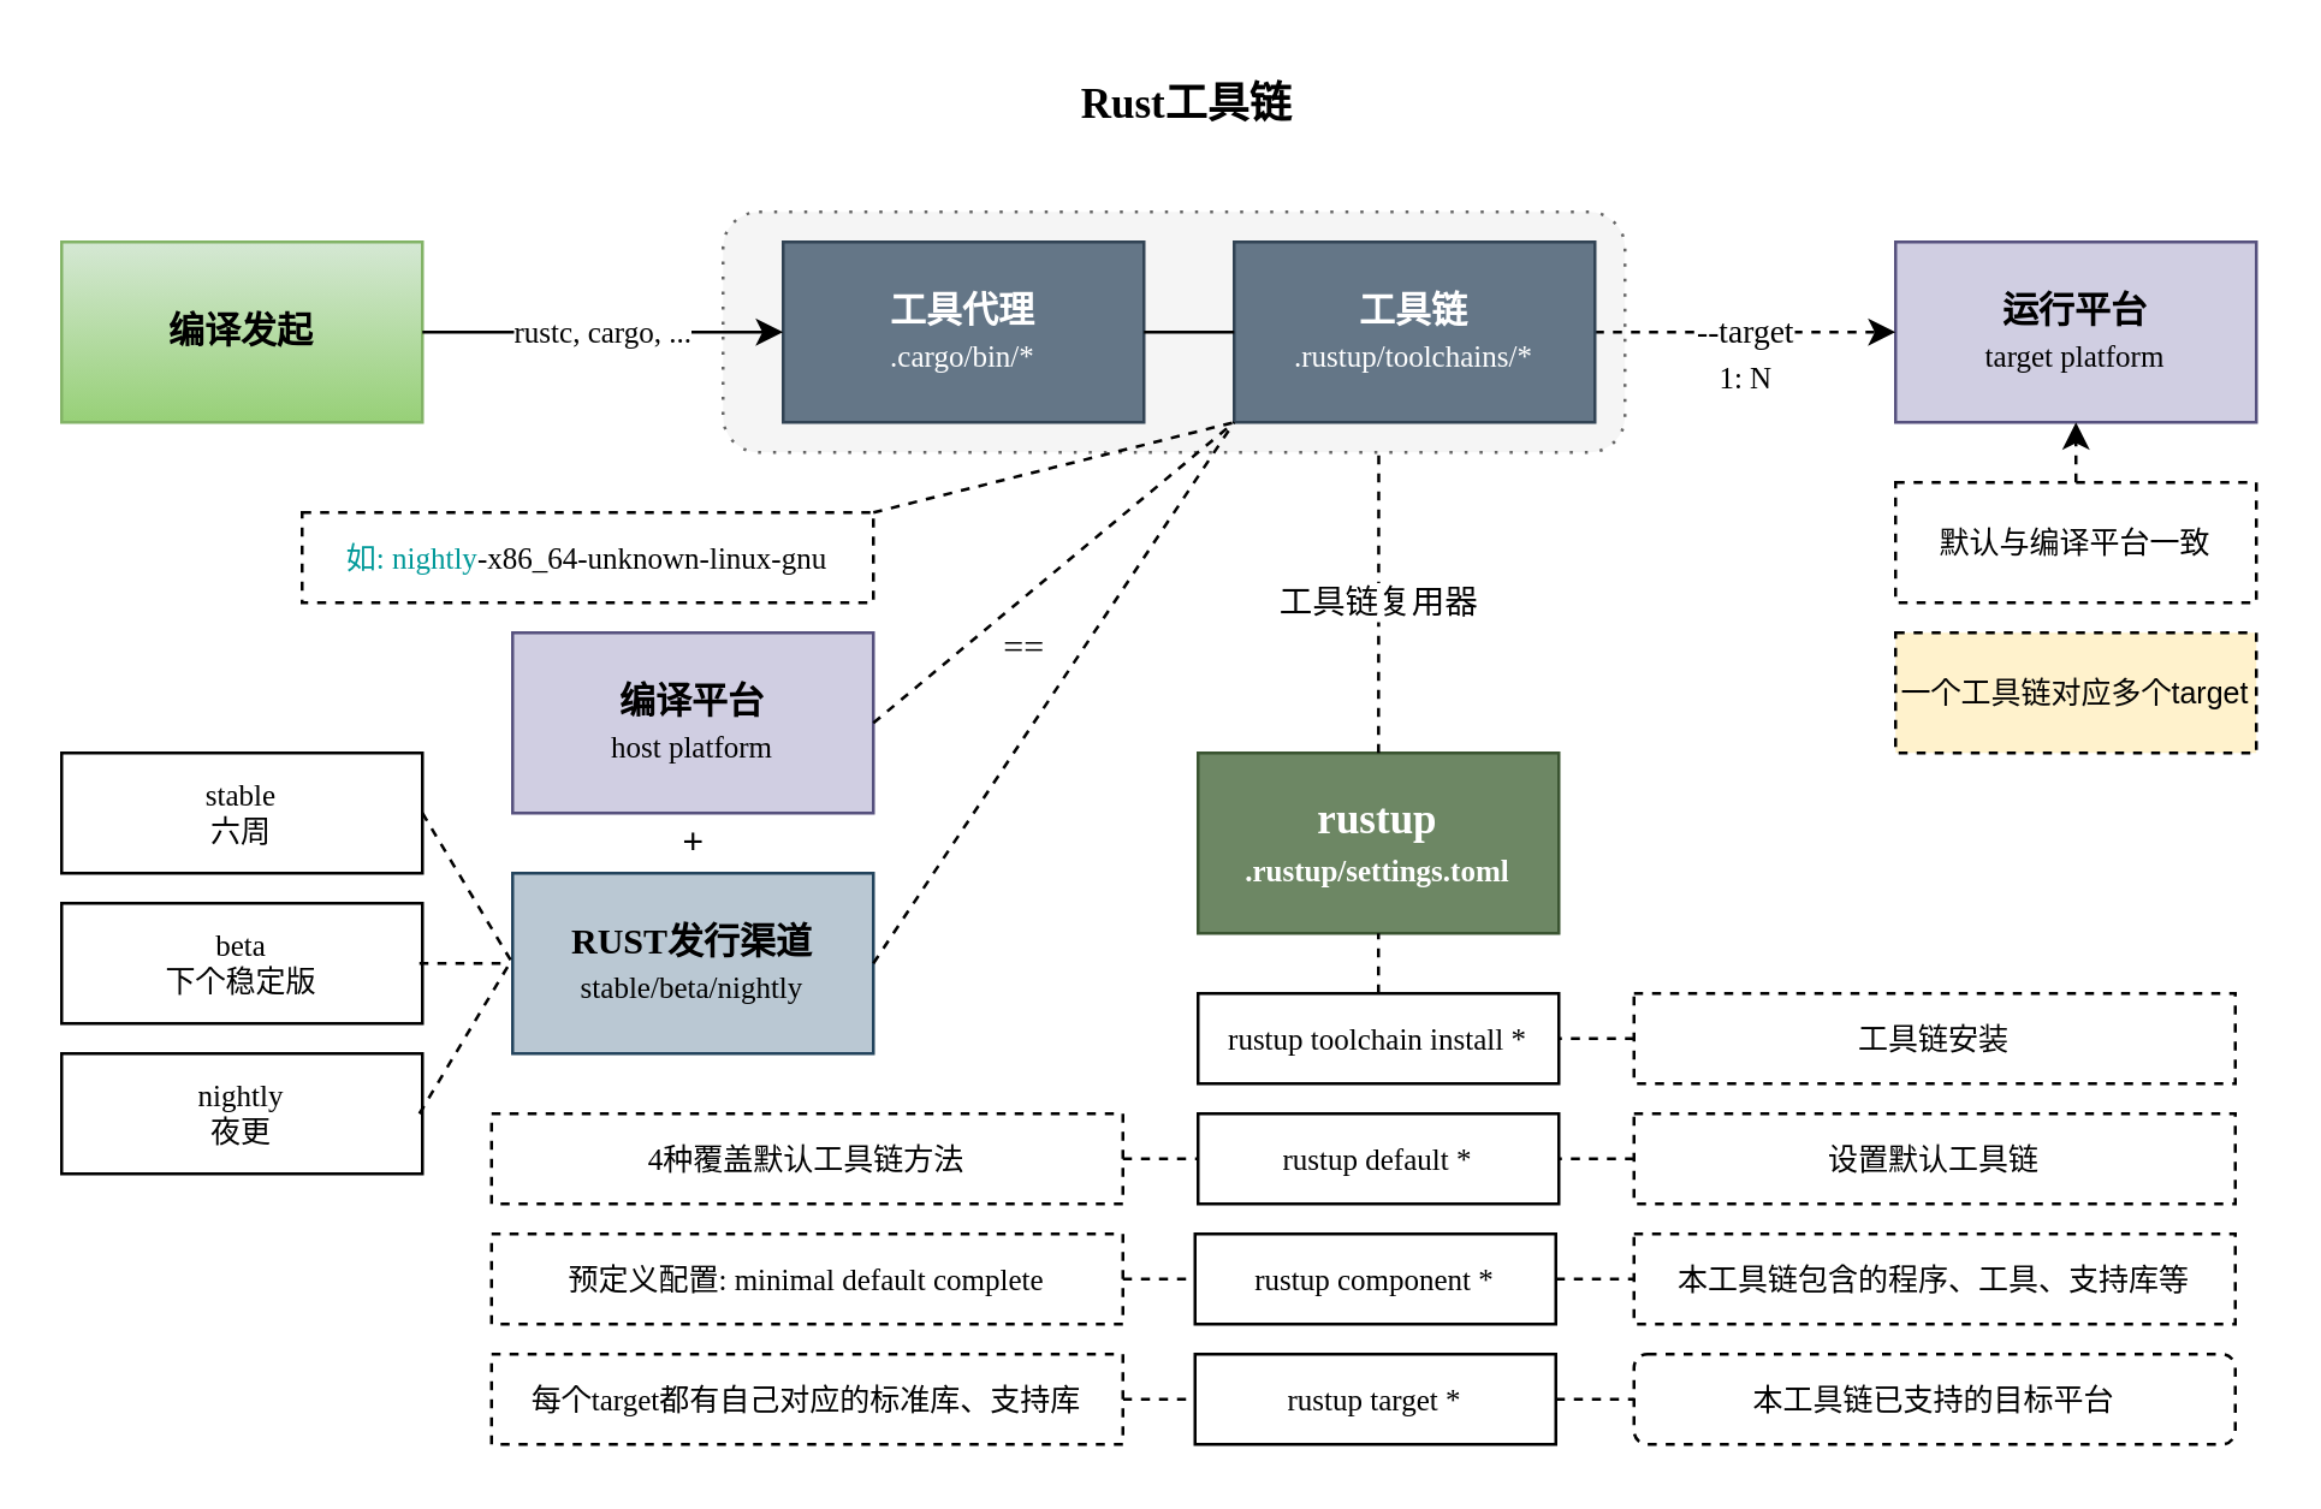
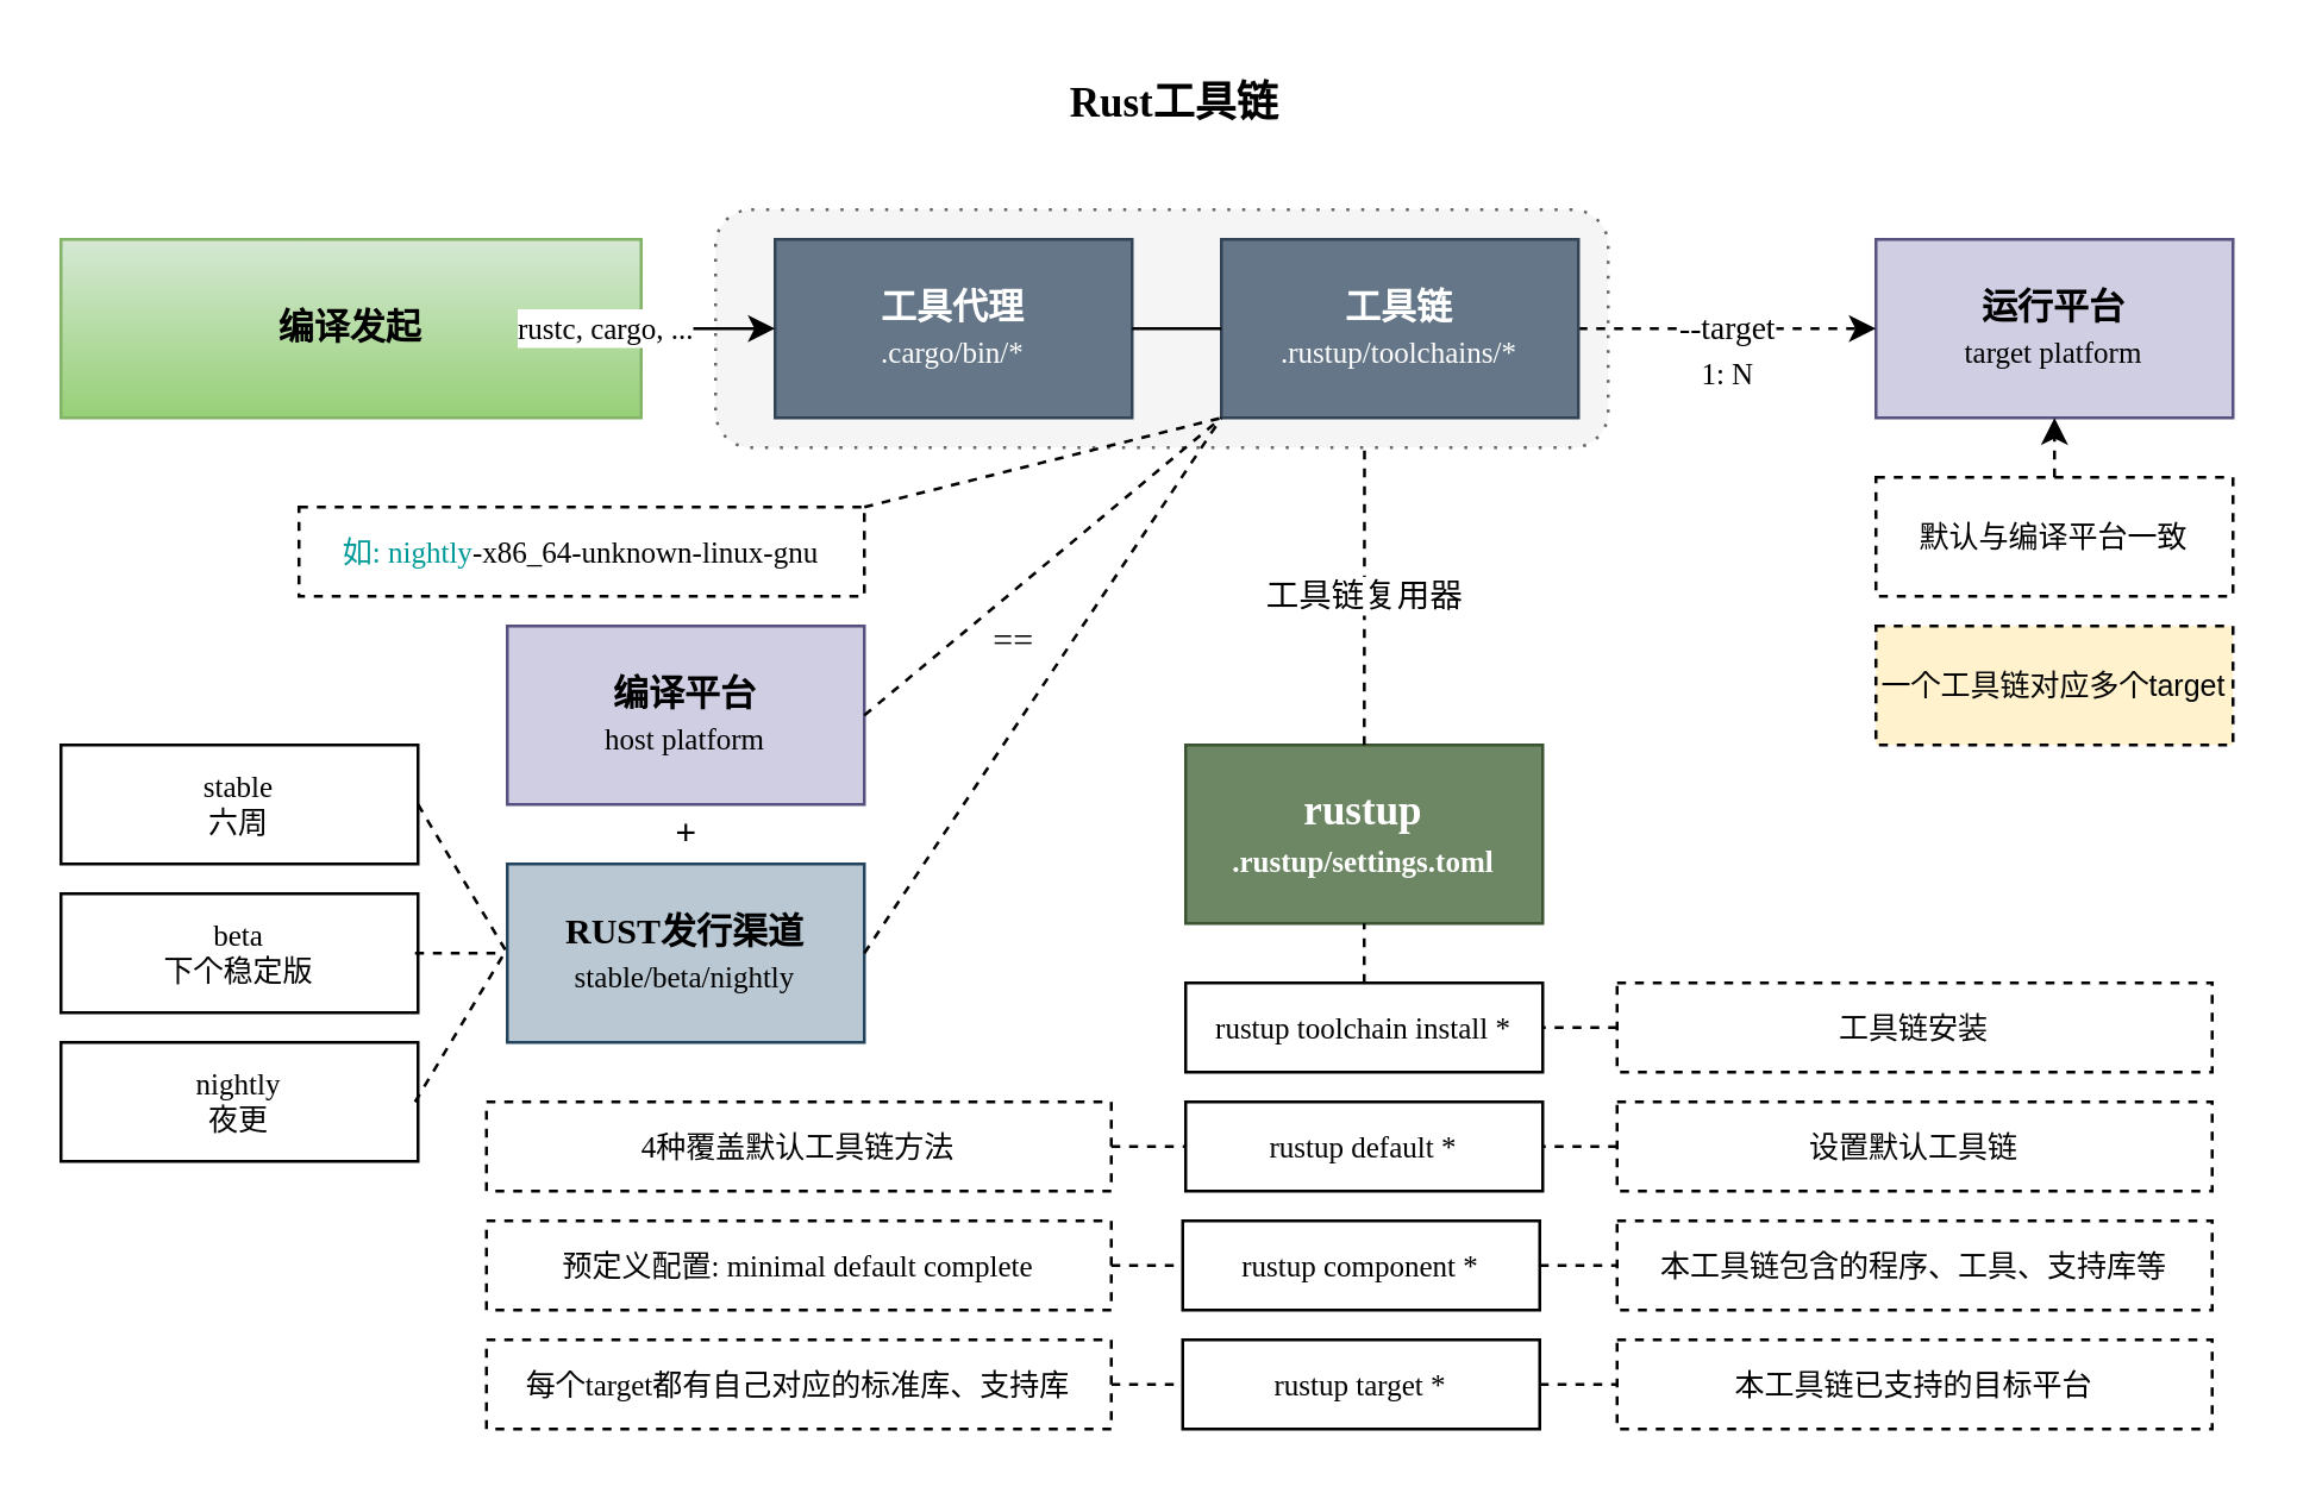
- <mxCell id="12" value="&lt;b&gt;编译发起&lt;/b&gt;" style="rounded=0;whiteSpace=wrap;html=1;fontFamily=Comic Sans MS;fillColor=#d5e8d4;strokeColor=#82b366;gradientColor=#97d077;" parent="1" vertex="1"><mxGeometry x="20" y="80" width="120" height="60" as="geometry" /></mxCell>
+ <mxCell id="12" value="&lt;b&gt;编译发起&lt;/b&gt;" style="rounded=0;whiteSpace=wrap;html=1;fontFamily=Comic Sans MS;fillColor=#d5e8d4;strokeColor=#82b366;gradientColor=#97d077;" parent="1" vertex="1"><mxGeometry x="20" y="80" width="195" height="60" as="geometry" /></mxCell>
- <mxCell id="30" value="本工具链已支持的目标平台" style="whiteSpace=wrap;html=1;fontSize=10;dashed=1;fontFamily=Comic Sans MS;rounded=1;" parent="1" vertex="1"><mxGeometry x="543" y="450" width="200" height="30" as="geometry" /></mxCell>
+ <mxCell id="30" value="本工具链已支持的目标平台" style="rounded=0;whiteSpace=wrap;html=1;fontSize=10;dashed=1;fontFamily=Comic Sans MS;" parent="1" vertex="1"><mxGeometry x="543" y="450" width="200" height="30" as="geometry" /></mxCell>
